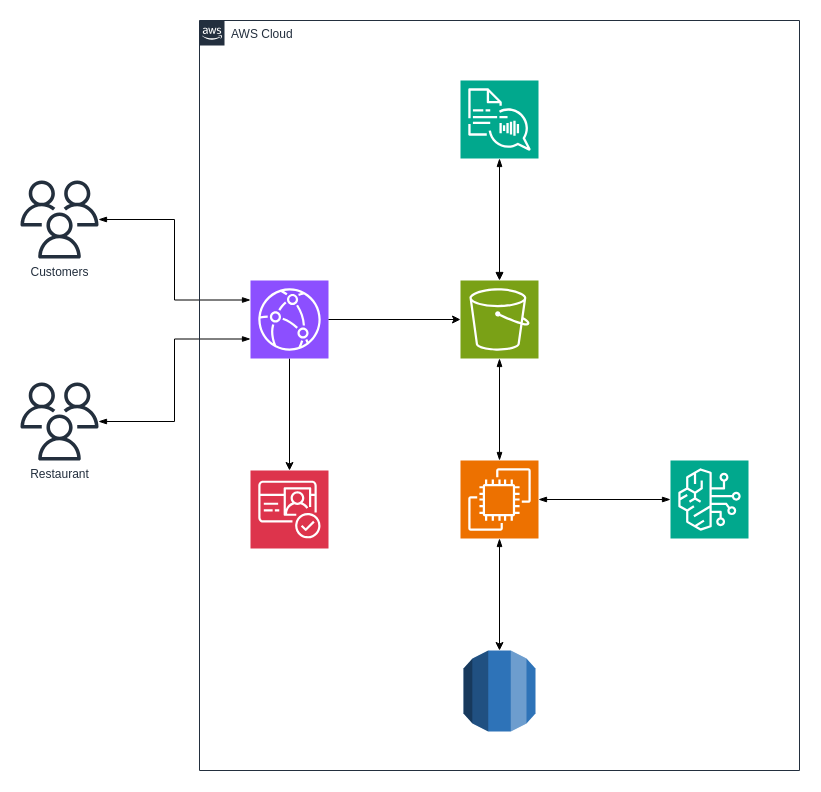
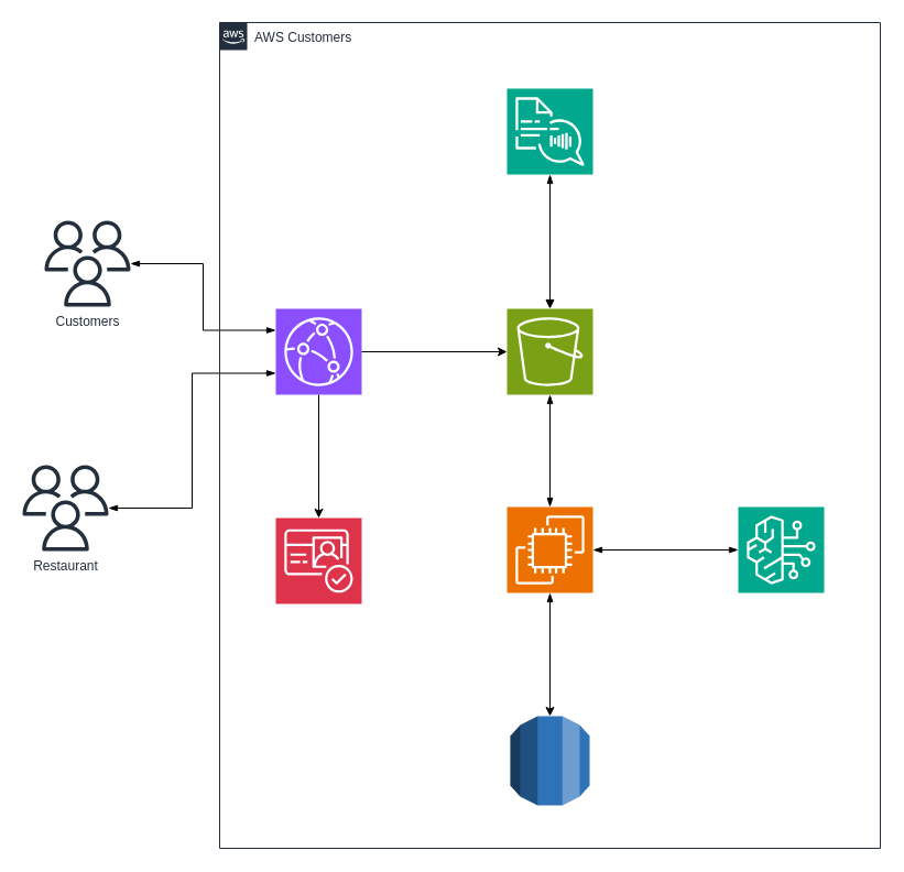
- <mxCell id="19" value="AWS Cloud" style="points=[[0,0],[0.25,0],[0.5,0],[0.75,0],[1,0],[1,0.25],[1,0.5],[1,0.75],[1,1],[0.75,1],[0.5,1],[0.25,1],[0,1],[0,0.75],[0,0.5],[0,0.25]];outlineConnect=0;gradientColor=none;html=1;whiteSpace=wrap;fontSize=12;fontStyle=0;container=1;pointerEvents=0;collapsible=0;recursiveResize=0;shape=mxgraph.aws4.group;grIcon=mxgraph.aws4.group_aws_cloud_alt;strokeColor=#232F3E;fillColor=none;verticalAlign=top;align=left;spacingLeft=30;fontColor=#232F3E;dashed=0;" vertex="1" parent="1"><mxGeometry x="199" y="20" width="600" height="750" as="geometry" /></mxCell>
+ <mxCell id="19" value="AWS Customers" style="points=[[0,0],[0.25,0],[0.5,0],[0.75,0],[1,0],[1,0.25],[1,0.5],[1,0.75],[1,1],[0.75,1],[0.5,1],[0.25,1],[0,1],[0,0.75],[0,0.5],[0,0.25]];outlineConnect=0;gradientColor=none;html=1;whiteSpace=wrap;fontSize=12;fontStyle=0;container=1;pointerEvents=0;collapsible=0;recursiveResize=0;shape=mxgraph.aws4.group;grIcon=mxgraph.aws4.group_aws_cloud_alt;strokeColor=#232F3E;fillColor=none;verticalAlign=top;align=left;spacingLeft=30;fontColor=#232F3E;dashed=0;" vertex="1" parent="1"><mxGeometry x="199" y="20" width="600" height="750" as="geometry" /></mxCell>
- <mxCell id="11" value="Customers" style="sketch=0;outlineConnect=0;fontColor=#232F3E;gradientColor=none;fillColor=#232F3D;strokeColor=none;dashed=0;verticalLabelPosition=bottom;verticalAlign=top;align=center;html=1;fontSize=12;fontStyle=0;aspect=fixed;pointerEvents=1;shape=mxgraph.aws4.users;" vertex="1" parent="1"><mxGeometry x="20" y="180" width="78" height="78" as="geometry" /></mxCell>
+ <mxCell id="11" value="Customers" style="sketch=0;outlineConnect=0;fontColor=#232F3E;gradientColor=none;fillColor=#232F3D;strokeColor=none;dashed=0;verticalLabelPosition=bottom;verticalAlign=top;align=center;html=1;fontSize=12;fontStyle=0;aspect=fixed;pointerEvents=1;shape=mxgraph.aws4.users;" vertex="1" parent="1"><mxGeometry x="40" y="200" width="78" height="78" as="geometry" /></mxCell>
- <mxCell id="16" value="Restaurant" style="sketch=0;outlineConnect=0;fontColor=#232F3E;gradientColor=none;fillColor=#232F3D;strokeColor=none;dashed=0;verticalLabelPosition=bottom;verticalAlign=top;align=center;html=1;fontSize=12;fontStyle=0;aspect=fixed;pointerEvents=1;shape=mxgraph.aws4.users;" vertex="1" parent="1"><mxGeometry x="20" y="382" width="78" height="78" as="geometry" /></mxCell>
+ <mxCell id="16" value="Restaurant" style="sketch=0;outlineConnect=0;fontColor=#232F3E;gradientColor=none;fillColor=#232F3D;strokeColor=none;dashed=0;verticalLabelPosition=bottom;verticalAlign=top;align=center;html=1;fontSize=12;fontStyle=0;aspect=fixed;pointerEvents=1;shape=mxgraph.aws4.users;" vertex="1" parent="1"><mxGeometry x="20" y="422" width="78" height="78" as="geometry" /></mxCell>
